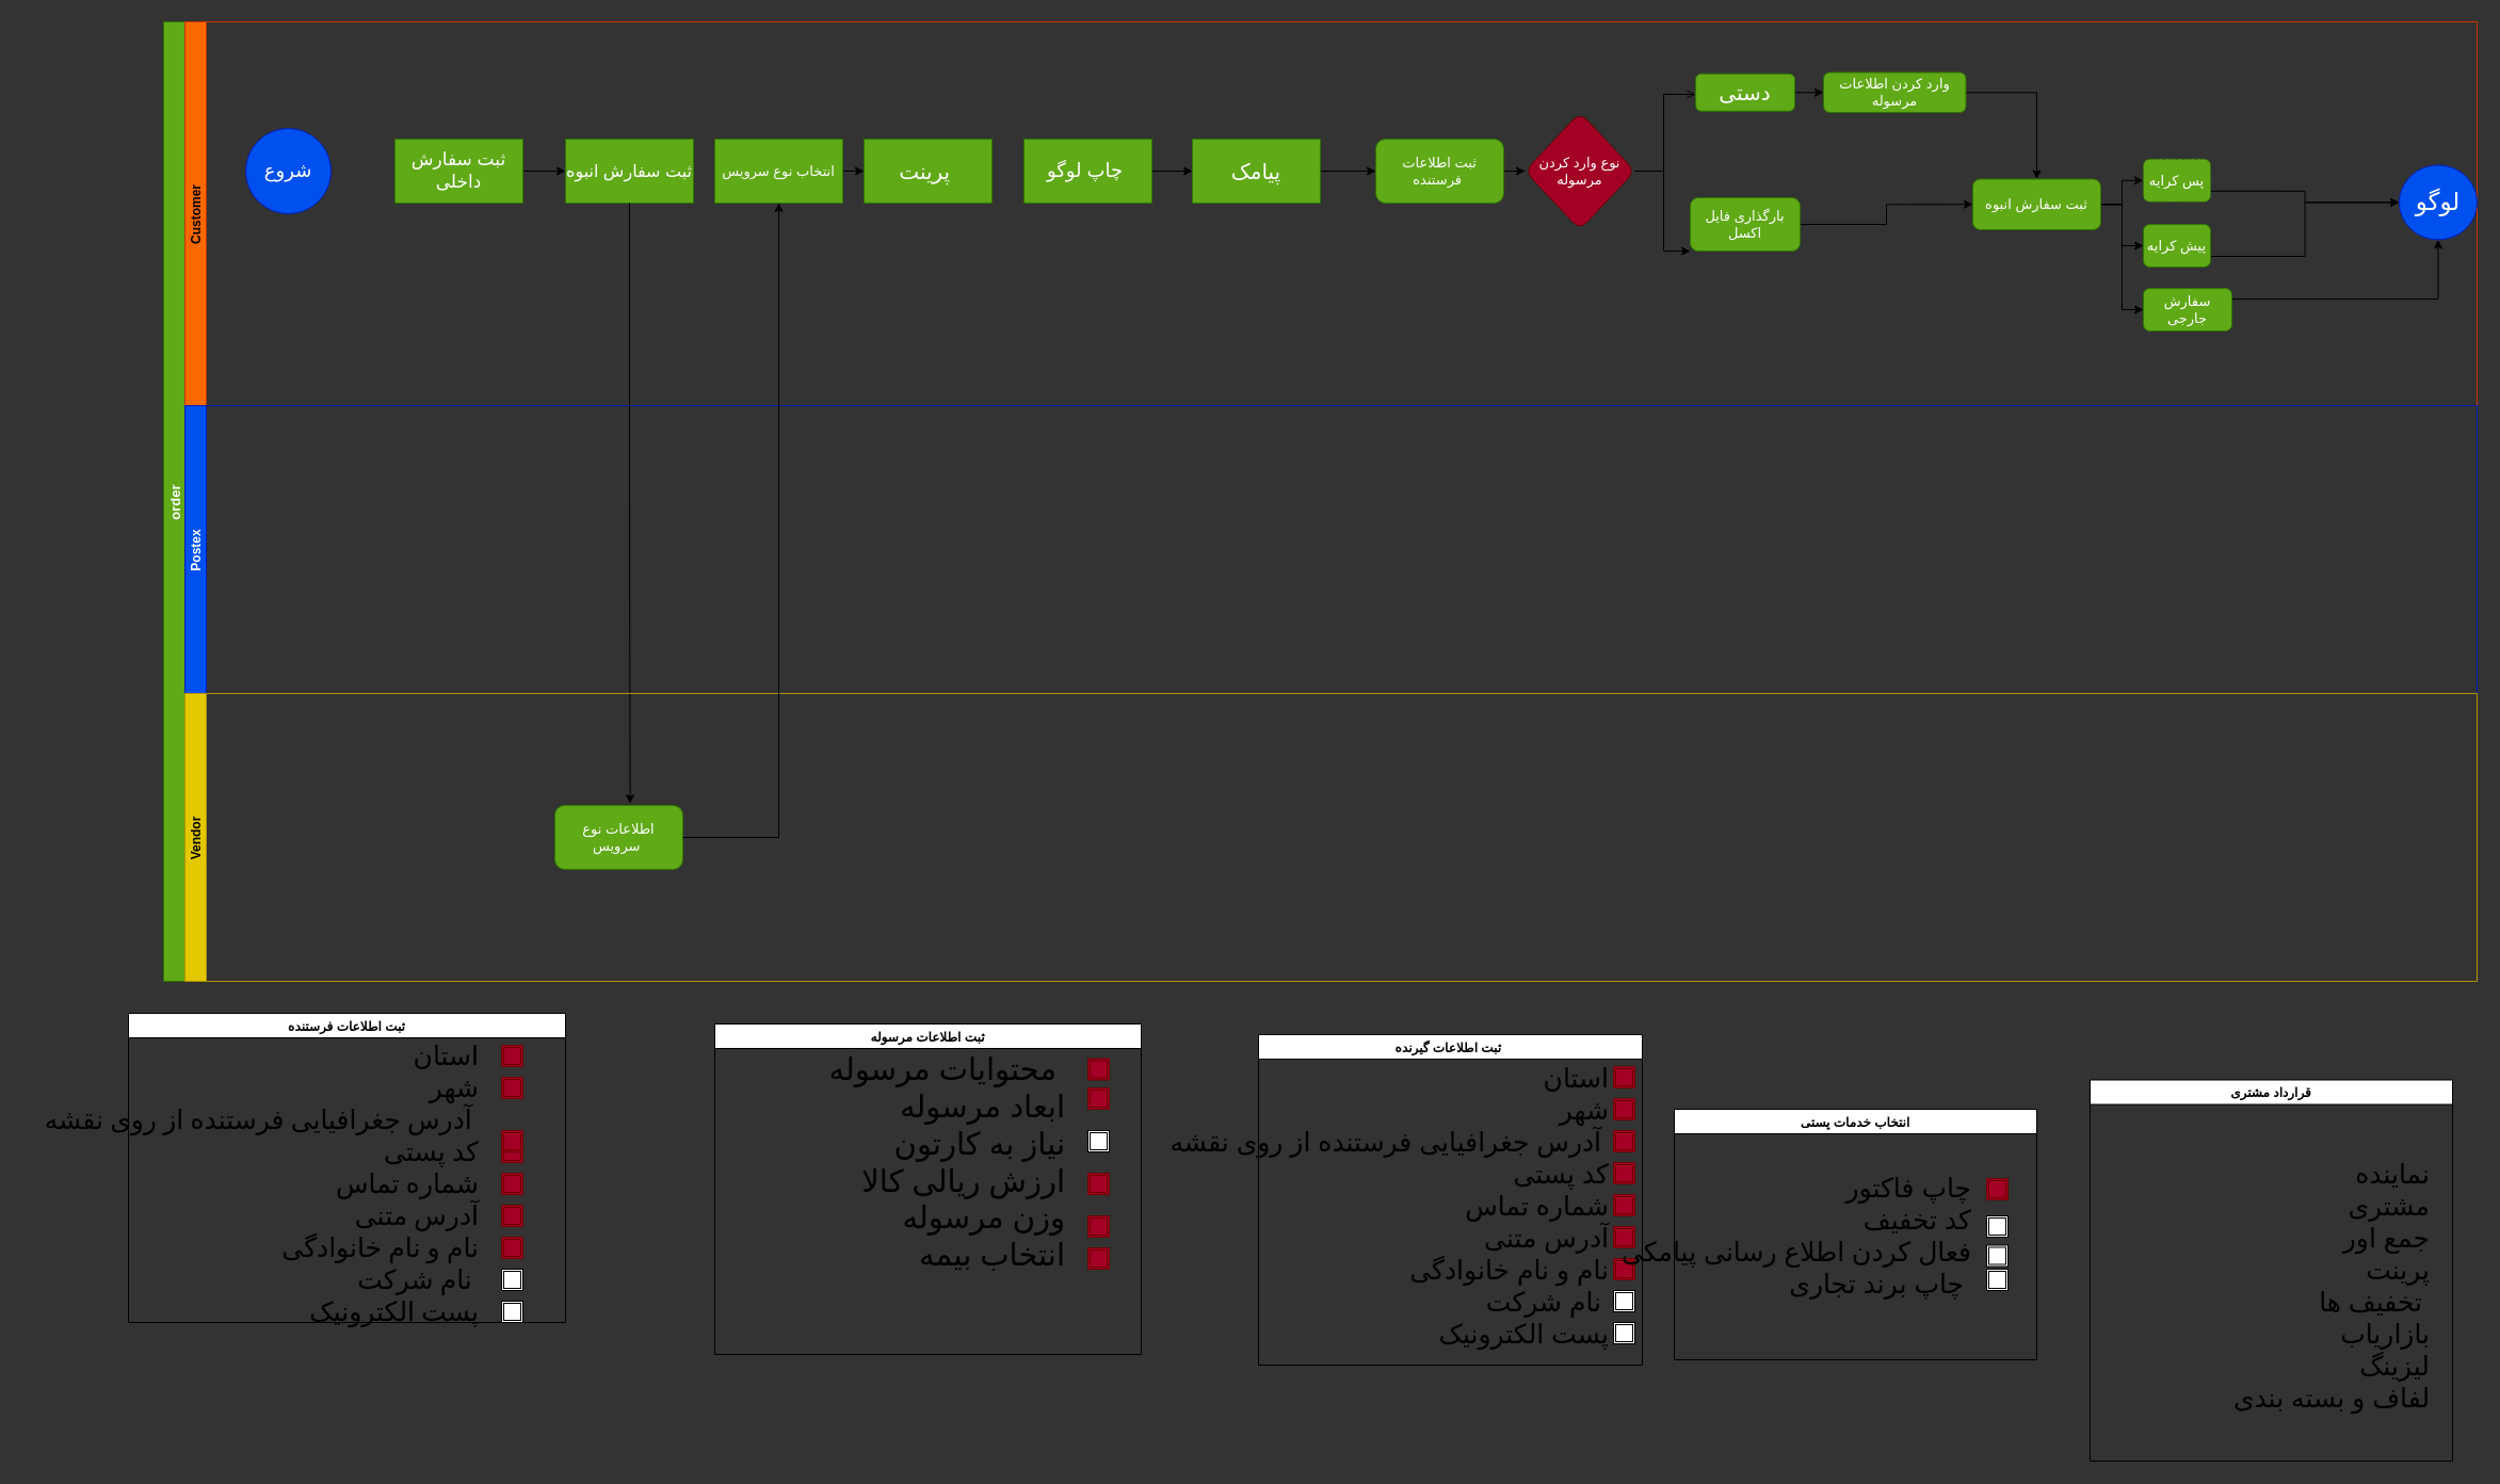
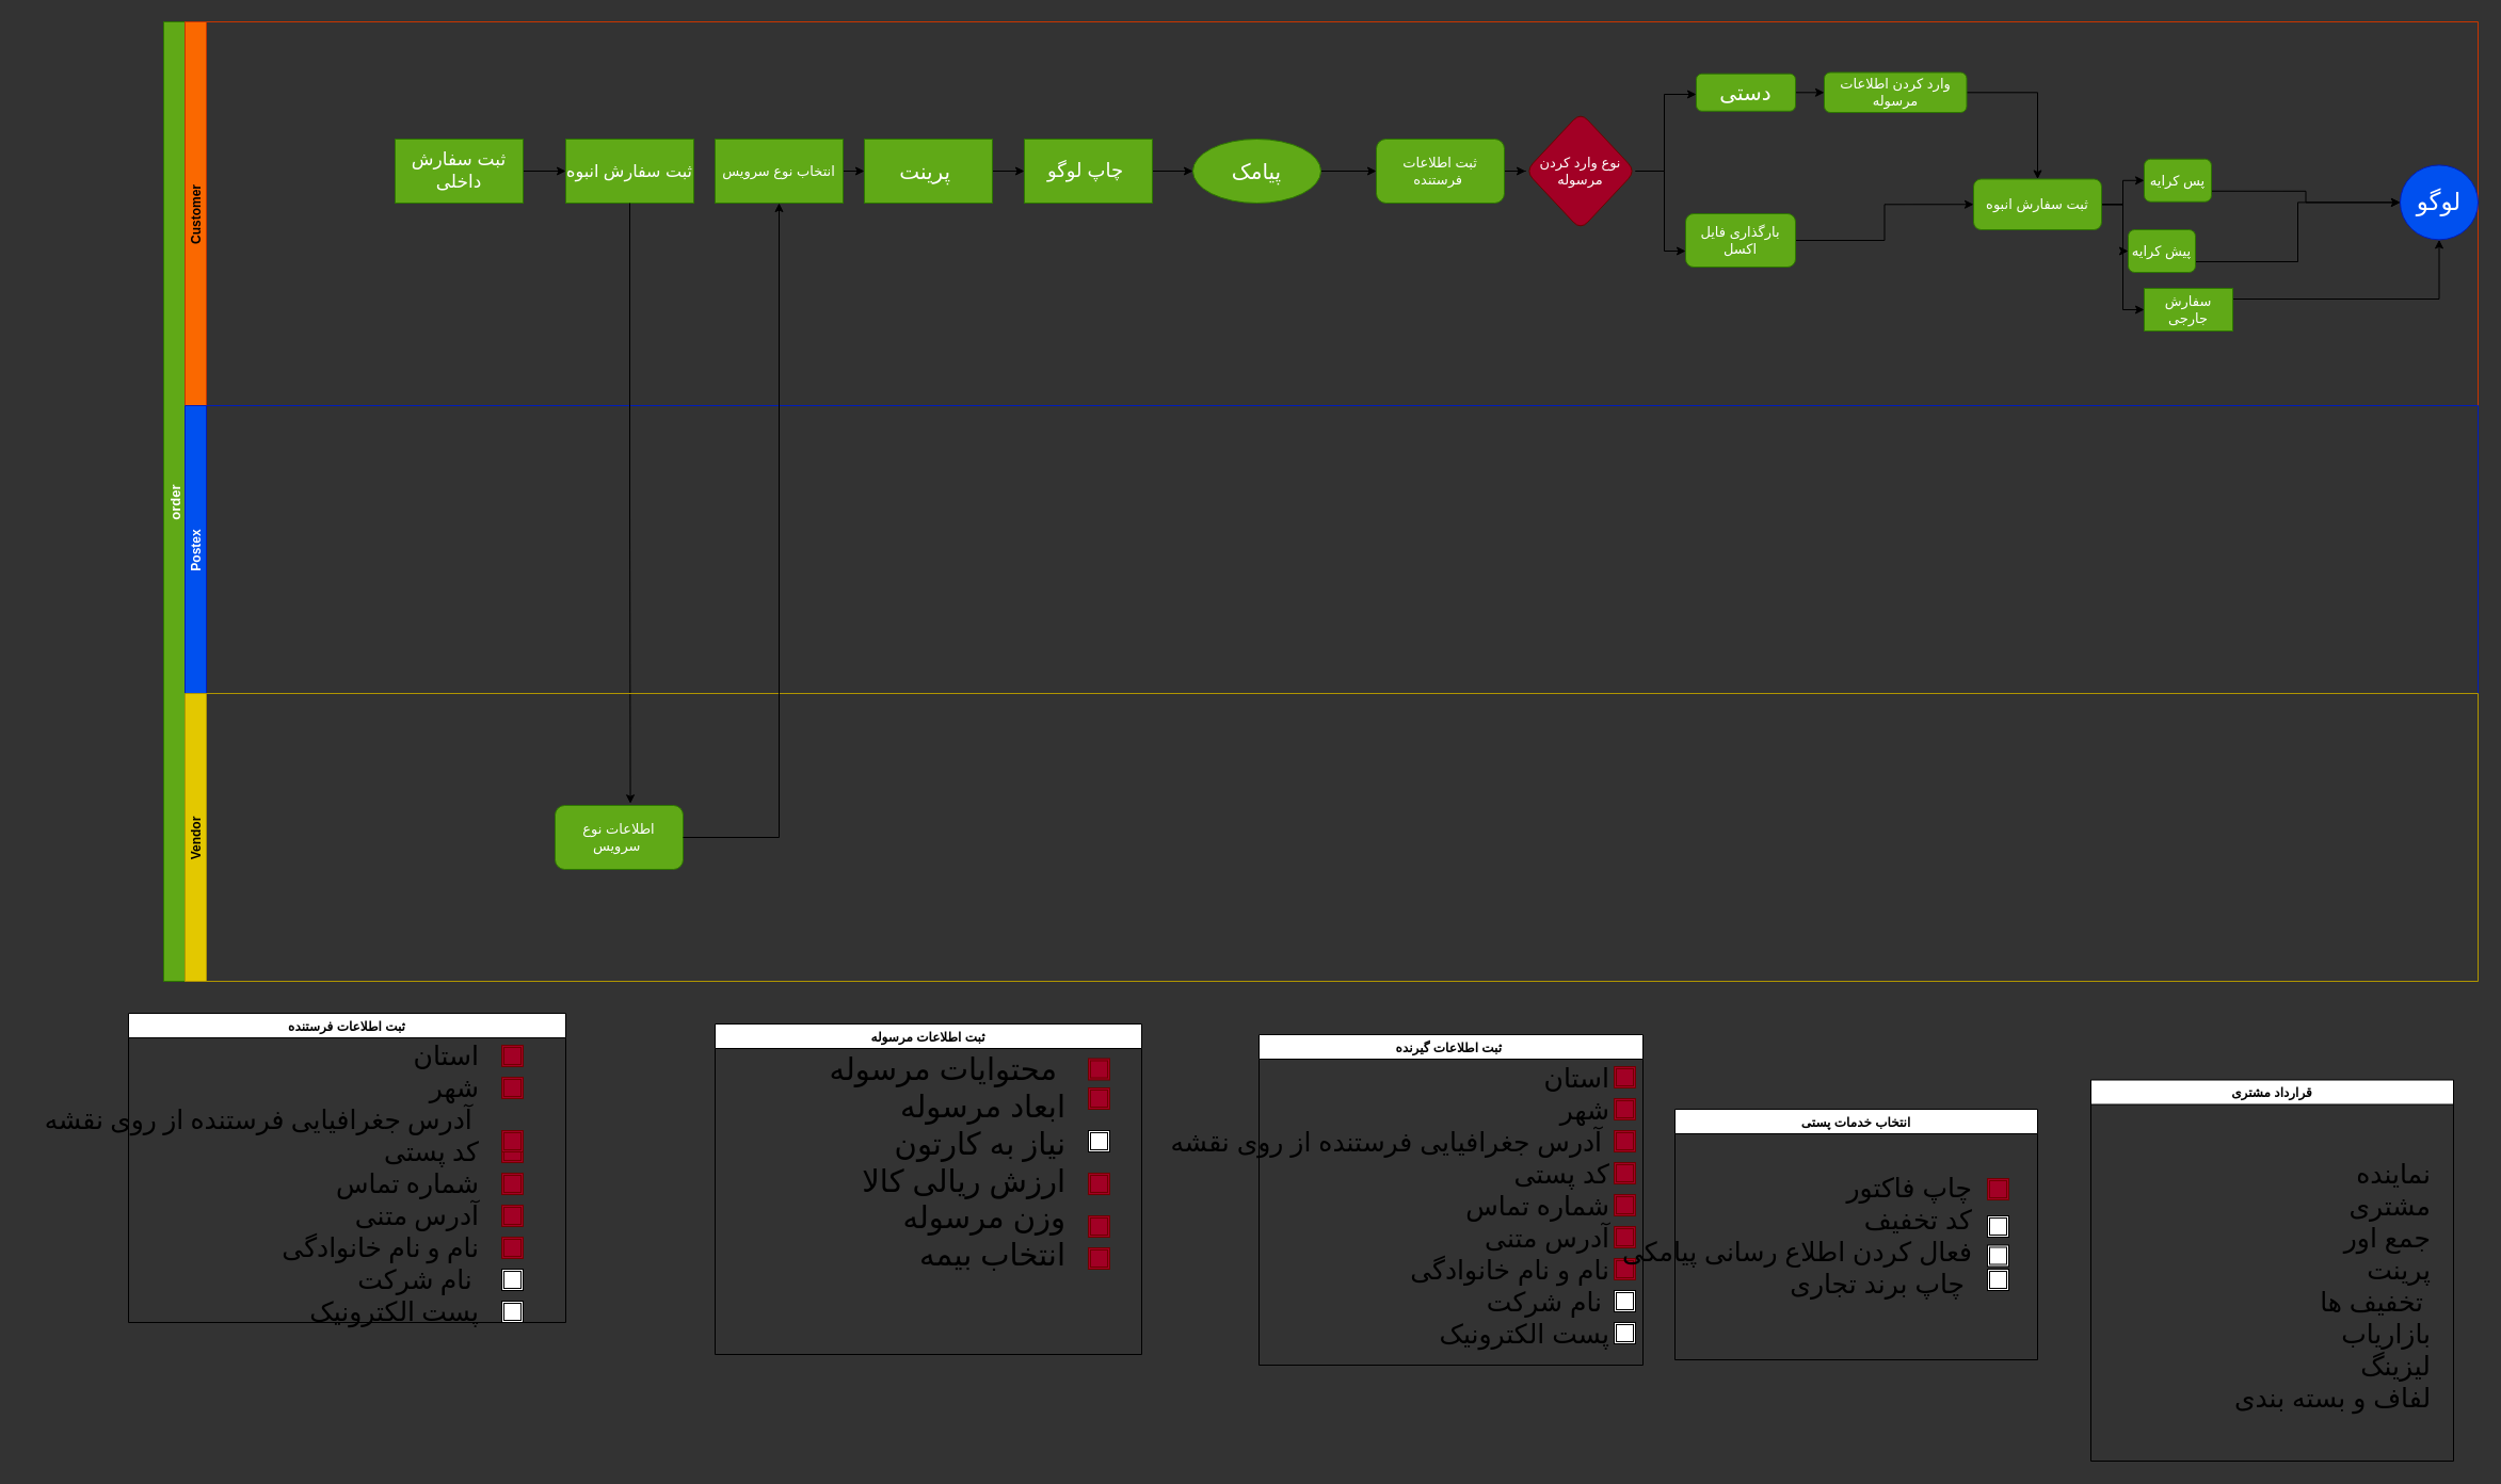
- <mxCell id="49" value="" style="edgeStyle=orthogonalEdgeStyle;rounded=0;orthogonalLoop=1;jettySize=auto;html=1;endArrow=open;" parent="34" source="51" target="53" edge="1"><mxGeometry relative="1" as="geometry"><Array as="points"><mxPoint x="1387" y="140" /><mxPoint x="1387" y="68" /></Array></mxGeometry></mxCell>
+ <mxCell id="49" value="" style="edgeStyle=orthogonalEdgeStyle;rounded=0;orthogonalLoop=1;jettySize=auto;html=1;" parent="34" source="51" target="53" edge="1"><mxGeometry relative="1" as="geometry"><Array as="points"><mxPoint x="1387" y="140" /><mxPoint x="1387" y="68" /></Array></mxGeometry></mxCell>
- <mxCell id="35" value="&lt;font style=&quot;font-size: 18px&quot;&gt;شروع&lt;/font&gt;" style="ellipse;whiteSpace=wrap;html=1;aspect=fixed;fontSize=13;fillColor=#0050ef;strokeColor=#001DBC;fontColor=#ffffff;" parent="34" vertex="1"><mxGeometry x="57" y="100" width="80" height="80" as="geometry" /></mxCell>
+ <mxCell id="41" value="" style="edgeStyle=orthogonalEdgeStyle;rounded=0;orthogonalLoop=1;jettySize=auto;html=1;" parent="34" source="42" target="44" edge="1"><mxGeometry relative="1" as="geometry" /></mxCell>
- <mxCell id="46" value="&lt;font face=&quot;helvetica&quot;&gt;&lt;span style=&quot;font-size: 20px&quot;&gt;پیامک&lt;/span&gt;&lt;/font&gt;" style="whiteSpace=wrap;html=1;fontSize=13;fontColor=#ffffff;strokeColor=#2D7600;fillColor=#60a917;" parent="34" vertex="1"><mxGeometry x="945" y="110" width="120" height="60" as="geometry" /></mxCell>
+ <mxCell id="46" value="&lt;font face=&quot;helvetica&quot;&gt;&lt;span style=&quot;font-size: 20px&quot;&gt;پیامک&lt;/span&gt;&lt;/font&gt;" style="ellipse;whiteSpace=wrap;html=1;fontSize=13;fontColor=#ffffff;strokeColor=#2D7600;fillColor=#60a917;" parent="34" vertex="1"><mxGeometry x="945" y="110" width="120" height="60" as="geometry" /></mxCell>
- <mxCell id="63" value="پس کرایه" style="whiteSpace=wrap;html=1;rounded=1;fontSize=13;fontColor=#ffffff;strokeColor=#2D7600;fillColor=#60a917;dashed=1;" parent="34" vertex="1"><mxGeometry x="1837" y="128.75" width="63" height="40" as="geometry" /></mxCell>
+ <mxCell id="63" value="پس کرایه" style="whiteSpace=wrap;html=1;rounded=1;fontSize=13;fontColor=#ffffff;strokeColor=#2D7600;fillColor=#60a917;" parent="34" vertex="1"><mxGeometry x="1837" y="128.75" width="63" height="40" as="geometry" /></mxCell>
- <mxCell id="55" value="بارگذاری فایل اکسل" style="whiteSpace=wrap;html=1;rounded=1;fontSize=13;fontColor=#ffffff;strokeColor=#2D7600;fillColor=#60a917;" parent="34" vertex="1"><mxGeometry x="1412" y="165" width="103" height="50" as="geometry" /></mxCell>
+ <mxCell id="55" value="بارگذاری فایل اکسل" style="whiteSpace=wrap;html=1;rounded=1;fontSize=13;fontColor=#ffffff;strokeColor=#2D7600;fillColor=#60a917;" parent="34" vertex="1"><mxGeometry x="1407" y="180" width="103" height="50" as="geometry" /></mxCell>
- <mxCell id="65" value="پیش کرایه" style="whiteSpace=wrap;html=1;rounded=1;fontSize=13;fontColor=#ffffff;strokeColor=#2D7600;fillColor=#60a917;" parent="34" vertex="1"><mxGeometry x="1837" y="190" width="63" height="40" as="geometry" /></mxCell>
+ <mxCell id="65" value="پیش کرایه" style="whiteSpace=wrap;html=1;rounded=1;fontSize=13;fontColor=#ffffff;strokeColor=#2D7600;fillColor=#60a917;" parent="34" vertex="1"><mxGeometry x="1822" y="195" width="63" height="40" as="geometry" /></mxCell>
- <mxCell id="67" value="سفارش جارجی" style="whiteSpace=wrap;html=1;rounded=1;fontSize=13;fontColor=#ffffff;strokeColor=#2D7600;fillColor=#60a917;" parent="34" vertex="1"><mxGeometry x="1837" y="250" width="83" height="40" as="geometry" /></mxCell>
+ <mxCell id="67" value="سفارش جارجی" style="whiteSpace=wrap;html=1;fontSize=13;fontColor=#ffffff;strokeColor=#2D7600;fillColor=#60a917;rounded=0;" parent="34" vertex="1"><mxGeometry x="1837" y="250" width="83" height="40" as="geometry" /></mxCell>
